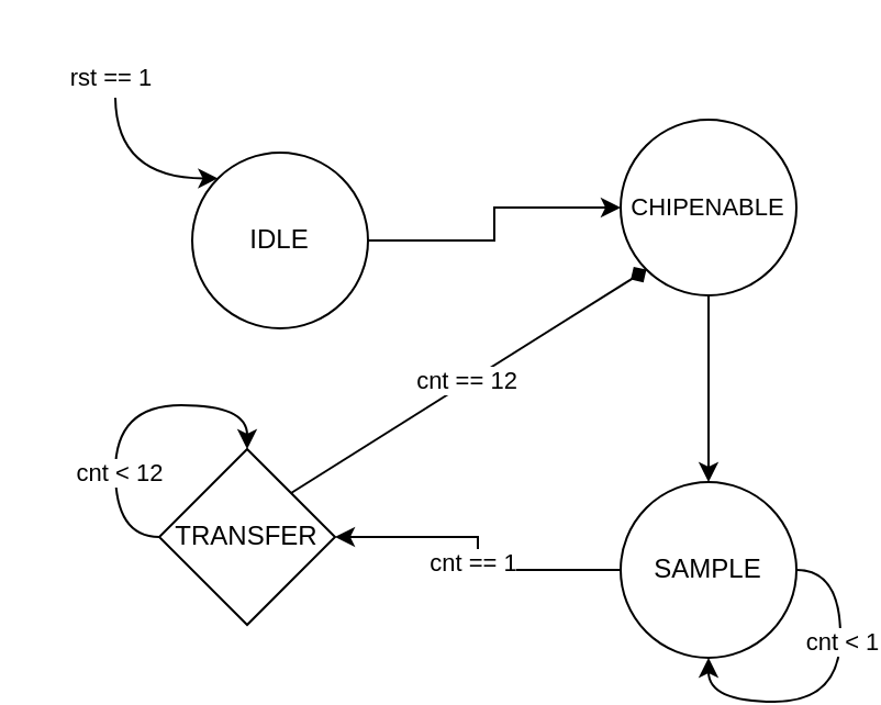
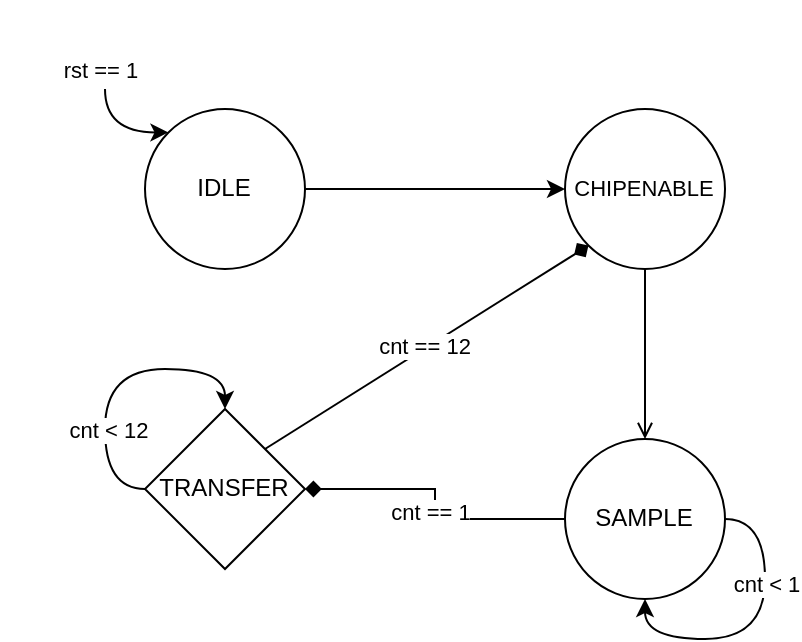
- <mxCell id="4" value="IDLE" style="ellipse;whiteSpace=wrap;html=1;aspect=fixed;" vertex="1" parent="1"><mxGeometry x="87" y="69" width="80" height="80" as="geometry" /></mxCell>
+ <mxCell id="4" value="IDLE" style="ellipse;whiteSpace=wrap;html=1;aspect=fixed;" vertex="1" parent="1"><mxGeometry x="72" y="54" width="80" height="80" as="geometry" /></mxCell>
- <mxCell id="5" style="edgeStyle=orthogonalEdgeStyle;rounded=0;orthogonalLoop=1;jettySize=auto;html=1;exitX=0.5;exitY=1;exitDx=0;exitDy=0;entryX=0.5;entryY=0;entryDx=0;entryDy=0;" edge="1" parent="1" source="6" target="9"><mxGeometry relative="1" as="geometry" /></mxCell>
+ <mxCell id="5" style="edgeStyle=orthogonalEdgeStyle;rounded=0;orthogonalLoop=1;jettySize=auto;html=1;exitX=0.5;exitY=1;exitDx=0;exitDy=0;entryX=0.5;entryY=0;entryDx=0;entryDy=0;endArrow=open;" edge="1" parent="1" source="6" target="9"><mxGeometry relative="1" as="geometry" /></mxCell>
- <mxCell id="7" style="edgeStyle=orthogonalEdgeStyle;rounded=0;orthogonalLoop=1;jettySize=auto;html=1;exitX=0;exitY=0.5;exitDx=0;exitDy=0;entryX=1;entryY=0.5;entryDx=0;entryDy=0;fontSize=11;" edge="1" parent="1" source="9" target="12"><mxGeometry relative="1" as="geometry" /></mxCell>
+ <mxCell id="7" style="edgeStyle=orthogonalEdgeStyle;rounded=0;orthogonalLoop=1;jettySize=auto;html=1;exitX=0;exitY=0.5;exitDx=0;exitDy=0;entryX=1;entryY=0.5;entryDx=0;entryDy=0;fontSize=11;endArrow=diamond;" edge="1" parent="1" source="9" target="12"><mxGeometry relative="1" as="geometry" /></mxCell>
